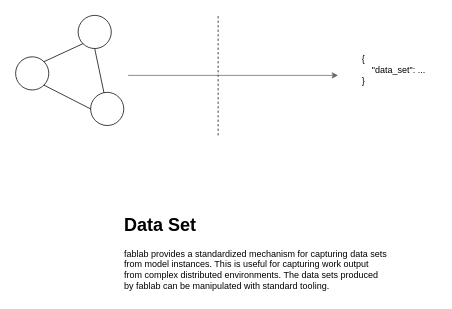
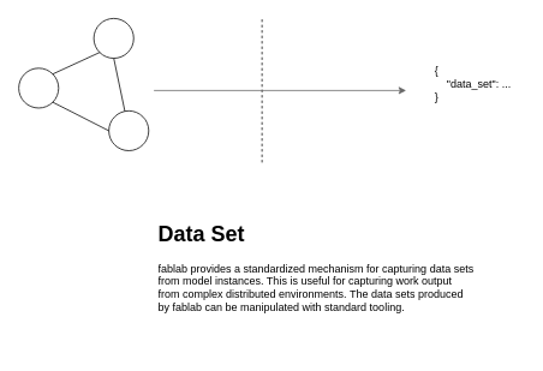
- <mxCell id="3" value="&lt;h1&gt;Data Set&lt;/h1&gt;&lt;p&gt;fablab provides a standardized mechanism for capturing data sets from model instances. This is useful for capturing work output from complex distributed environments. The data sets produced by fablab can be manipulated with standard tooling.&lt;/p&gt;" style="text;html=1;strokeColor=none;fillColor=none;spacing=5;spacingTop=-20;whiteSpace=wrap;overflow=hidden;rounded=0;" parent="1" vertex="1"><mxGeometry x="160" y="280" width="360" height="110" as="geometry" /></mxCell>
+ <mxCell id="3" value="&lt;h1&gt;Data Set&lt;/h1&gt;&lt;p&gt;fablab provides a standardized mechanism for capturing data sets from model instances. This is useful for capturing work output from complex distributed environments. The data sets produced by fablab can be manipulated with standard tooling.&lt;/p&gt;" style="text;html=1;strokeColor=none;fillColor=none;spacing=5;spacingTop=-20;whiteSpace=wrap;overflow=hidden;rounded=0;" parent="1" vertex="1"><mxGeometry x="170" y="240" width="360" height="110" as="geometry" /></mxCell>
